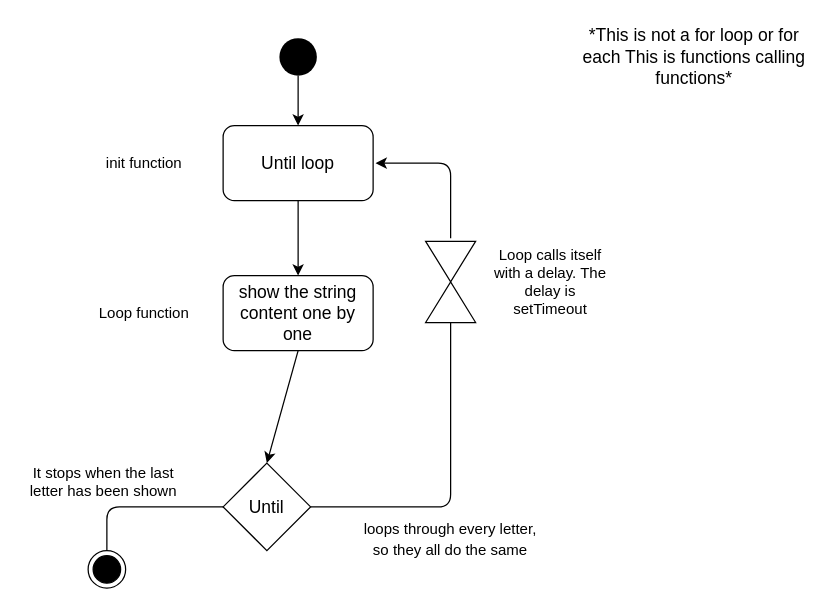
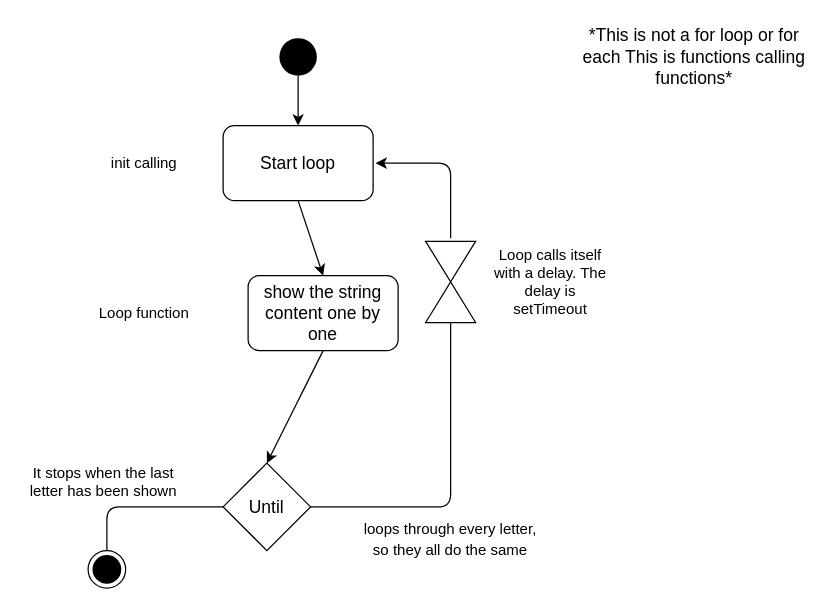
- <mxCell id="5" value="init function" style="text;html=1;strokeColor=none;fillColor=none;align=center;verticalAlign=middle;whiteSpace=wrap;rounded=0;" vertex="1" parent="1"><mxGeometry x="70" y="115" width="90" height="30" as="geometry" /></mxCell>
+ <mxCell id="5" value="init calling" style="text;html=1;strokeColor=none;fillColor=none;align=center;verticalAlign=middle;whiteSpace=wrap;rounded=0;" vertex="1" parent="1"><mxGeometry x="70" y="115" width="90" height="30" as="geometry" /></mxCell>
- <mxCell id="3" value="&lt;font style=&quot;font-size: 14px&quot;&gt;Until loop&lt;/font&gt;" style="rounded=1;whiteSpace=wrap;html=1;" vertex="1" parent="1"><mxGeometry x="178" y="100" width="120" height="60" as="geometry" /></mxCell>
+ <mxCell id="3" value="&lt;font style=&quot;font-size: 14px&quot;&gt;Start loop&lt;/font&gt;" style="rounded=1;whiteSpace=wrap;html=1;" vertex="1" parent="1"><mxGeometry x="178" y="100" width="120" height="60" as="geometry" /></mxCell>
- <mxCell id="18" value="&lt;font style=&quot;font-size: 14px&quot;&gt;show the string content one by one&lt;/font&gt;" style="rounded=1;whiteSpace=wrap;html=1;" vertex="1" parent="1"><mxGeometry x="178" y="220" width="120" height="60" as="geometry" /></mxCell>
+ <mxCell id="18" value="&lt;font style=&quot;font-size: 14px&quot;&gt;show the string content one by one&lt;/font&gt;" style="rounded=1;whiteSpace=wrap;html=1;" vertex="1" parent="1"><mxGeometry x="198" y="220" width="120" height="60" as="geometry" /></mxCell>
